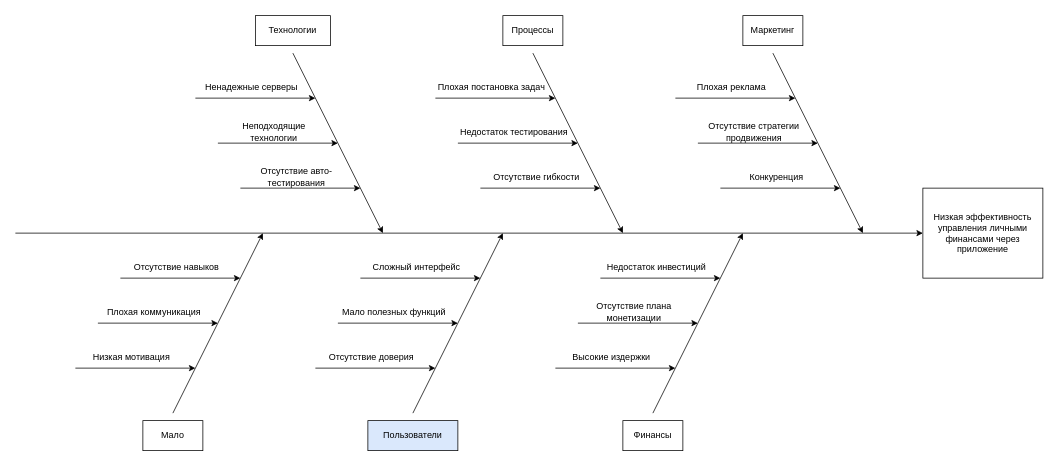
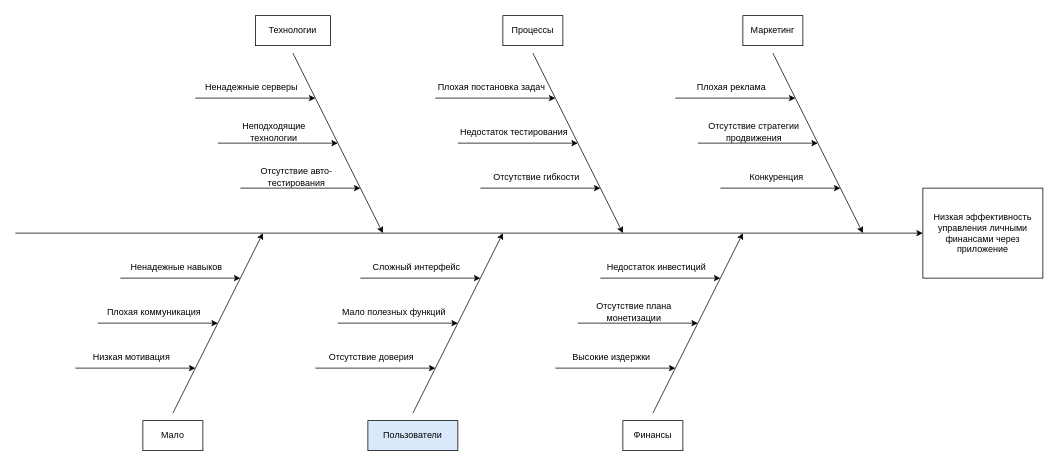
- <mxCell id="45" value="Отсутствие навыков" style="text;html=1;align=center;verticalAlign=middle;whiteSpace=wrap;rounded=0;" vertex="1" parent="1"><mxGeometry x="160" y="340" width="150" height="30" as="geometry" /></mxCell>
+ <mxCell id="45" value="Ненадежные навыков" style="text;html=1;align=center;verticalAlign=middle;whiteSpace=wrap;rounded=0;" vertex="1" parent="1"><mxGeometry x="160" y="340" width="150" height="30" as="geometry" /></mxCell>
